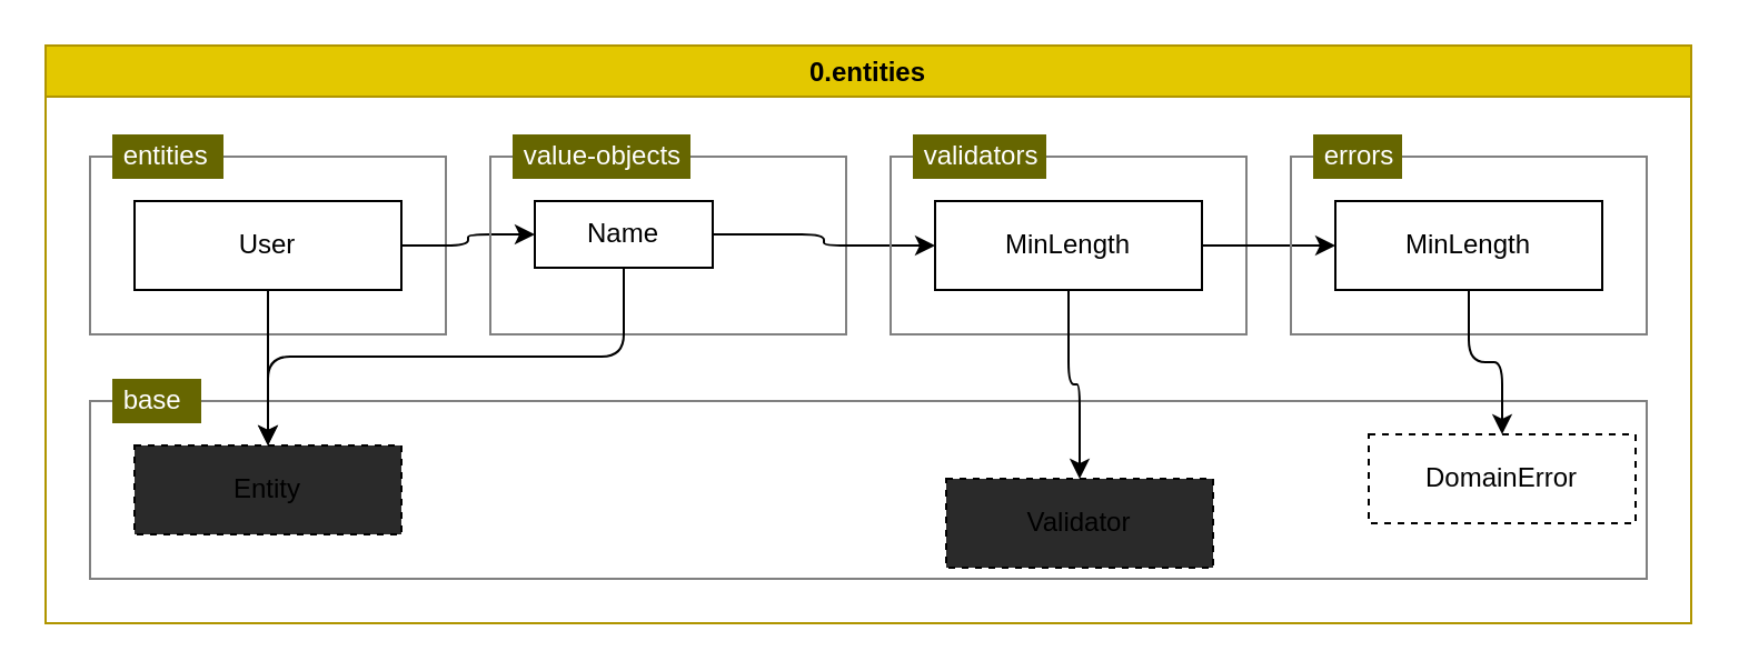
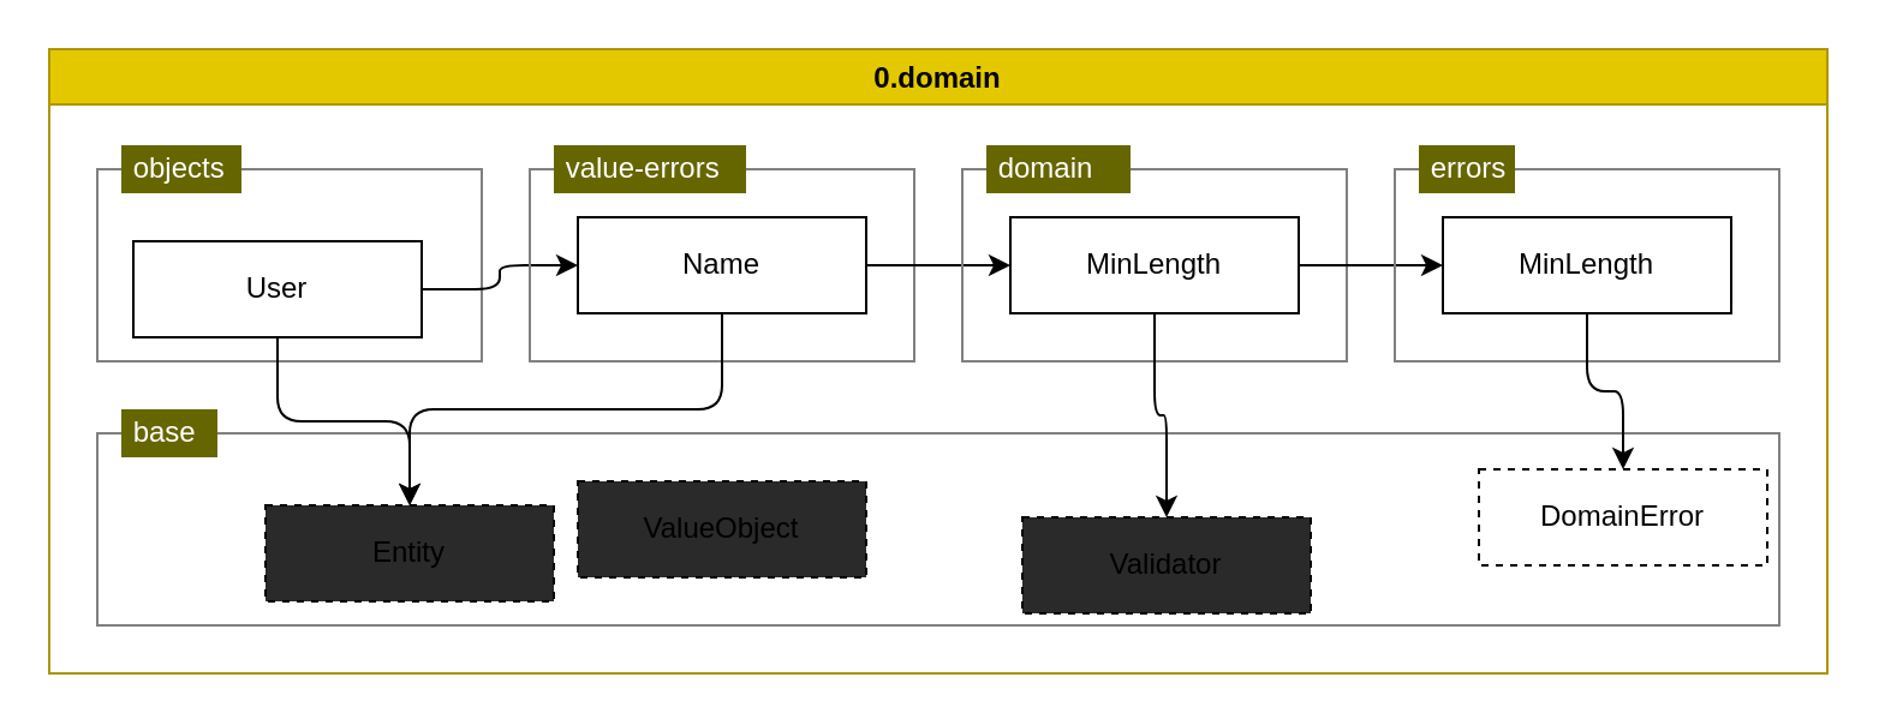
- <mxCell id="2" value="0.entities" style="swimlane;fillColor=#e3c800;fontColor=#000000;strokeColor=#B09500;swimlaneFillColor=none;" vertex="1" parent="1"><mxGeometry x="20" y="20" width="740" height="260" as="geometry"><mxRectangle x="80" y="120" width="90" height="23" as="alternateBounds" /></mxGeometry></mxCell>
+ <mxCell id="2" value="0.domain" style="swimlane;fillColor=#e3c800;fontColor=#000000;strokeColor=#B09500;swimlaneFillColor=none;" vertex="1" parent="1"><mxGeometry x="20" y="20" width="740" height="260" as="geometry"><mxRectangle x="80" y="120" width="90" height="23" as="alternateBounds" /></mxGeometry></mxCell>
- <mxCell id="10" value="&amp;nbsp;entities" style="text;html=1;strokeColor=none;fillColor=#666600;align=left;verticalAlign=middle;whiteSpace=wrap;rounded=0;fontColor=#FFFFFF;" vertex="1" parent="2"><mxGeometry x="30" y="40" width="50" height="20" as="geometry" /></mxCell>
+ <mxCell id="10" value="&amp;nbsp;objects" style="text;html=1;strokeColor=none;fillColor=#666600;align=left;verticalAlign=middle;whiteSpace=wrap;rounded=0;fontColor=#FFFFFF;" vertex="1" parent="2"><mxGeometry x="30" y="40" width="50" height="20" as="geometry" /></mxCell>
- <mxCell id="15" value="&amp;nbsp;value-objects" style="text;html=1;strokeColor=none;fillColor=#666600;align=left;verticalAlign=middle;whiteSpace=wrap;rounded=0;fontColor=#FFFFFF;" vertex="1" parent="2"><mxGeometry x="210" y="40" width="80" height="20" as="geometry" /></mxCell>
+ <mxCell id="15" value="&amp;nbsp;value-errors" style="text;html=1;strokeColor=none;fillColor=#666600;align=left;verticalAlign=middle;whiteSpace=wrap;rounded=0;fontColor=#FFFFFF;" vertex="1" parent="2"><mxGeometry x="210" y="40" width="80" height="20" as="geometry" /></mxCell>
- <mxCell id="20" value="&amp;nbsp;validators" style="text;html=1;strokeColor=none;fillColor=#666600;align=left;verticalAlign=middle;whiteSpace=wrap;rounded=0;fontColor=#FFFFFF;" vertex="1" parent="2"><mxGeometry x="390" y="40" width="60" height="20" as="geometry" /></mxCell>
+ <mxCell id="20" value="&amp;nbsp;domain" style="text;html=1;strokeColor=none;fillColor=#666600;align=left;verticalAlign=middle;whiteSpace=wrap;rounded=0;fontColor=#FFFFFF;" vertex="1" parent="2"><mxGeometry x="390" y="40" width="60" height="20" as="geometry" /></mxCell>
- <mxCell id="14" value="Name" style="rounded=0;whiteSpace=wrap;html=1;" vertex="1" parent="2"><mxGeometry x="220" y="70" width="80" height="30" as="geometry" /></mxCell>
+ <mxCell id="14" value="Name" style="rounded=0;whiteSpace=wrap;html=1;" vertex="1" parent="2"><mxGeometry x="220" y="70" width="120" height="40" as="geometry" /></mxCell>
- <mxCell id="9" value="User" style="rounded=0;whiteSpace=wrap;html=1;" vertex="1" parent="2"><mxGeometry x="40" y="70" width="120" height="40" as="geometry" /></mxCell>
+ <mxCell id="9" value="User" style="rounded=0;whiteSpace=wrap;html=1;" vertex="1" parent="2"><mxGeometry x="35" y="80" width="120" height="40" as="geometry" /></mxCell>
- <mxCell id="27" value="Entity" style="rounded=0;whiteSpace=wrap;html=1;strokeColor=default;strokeWidth=1;fillColor=#2a2a2a;dashed=1;" vertex="1" parent="2"><mxGeometry x="40" y="180" width="120" height="40" as="geometry" /></mxCell>
+ <mxCell id="27" value="Entity" style="rounded=0;whiteSpace=wrap;html=1;strokeColor=default;strokeWidth=1;fillColor=#2a2a2a;dashed=1;" vertex="1" parent="2"><mxGeometry x="90" y="190" width="120" height="40" as="geometry" /></mxCell>
+ <mxCell id="5" value="ValueObject" style="rounded=0;whiteSpace=wrap;html=1;strokeColor=default;strokeWidth=1;fillColor=#2a2a2a;dashed=1;" vertex="1" parent="2"><mxGeometry x="220" y="180" width="120" height="40" as="geometry" /></mxCell>
